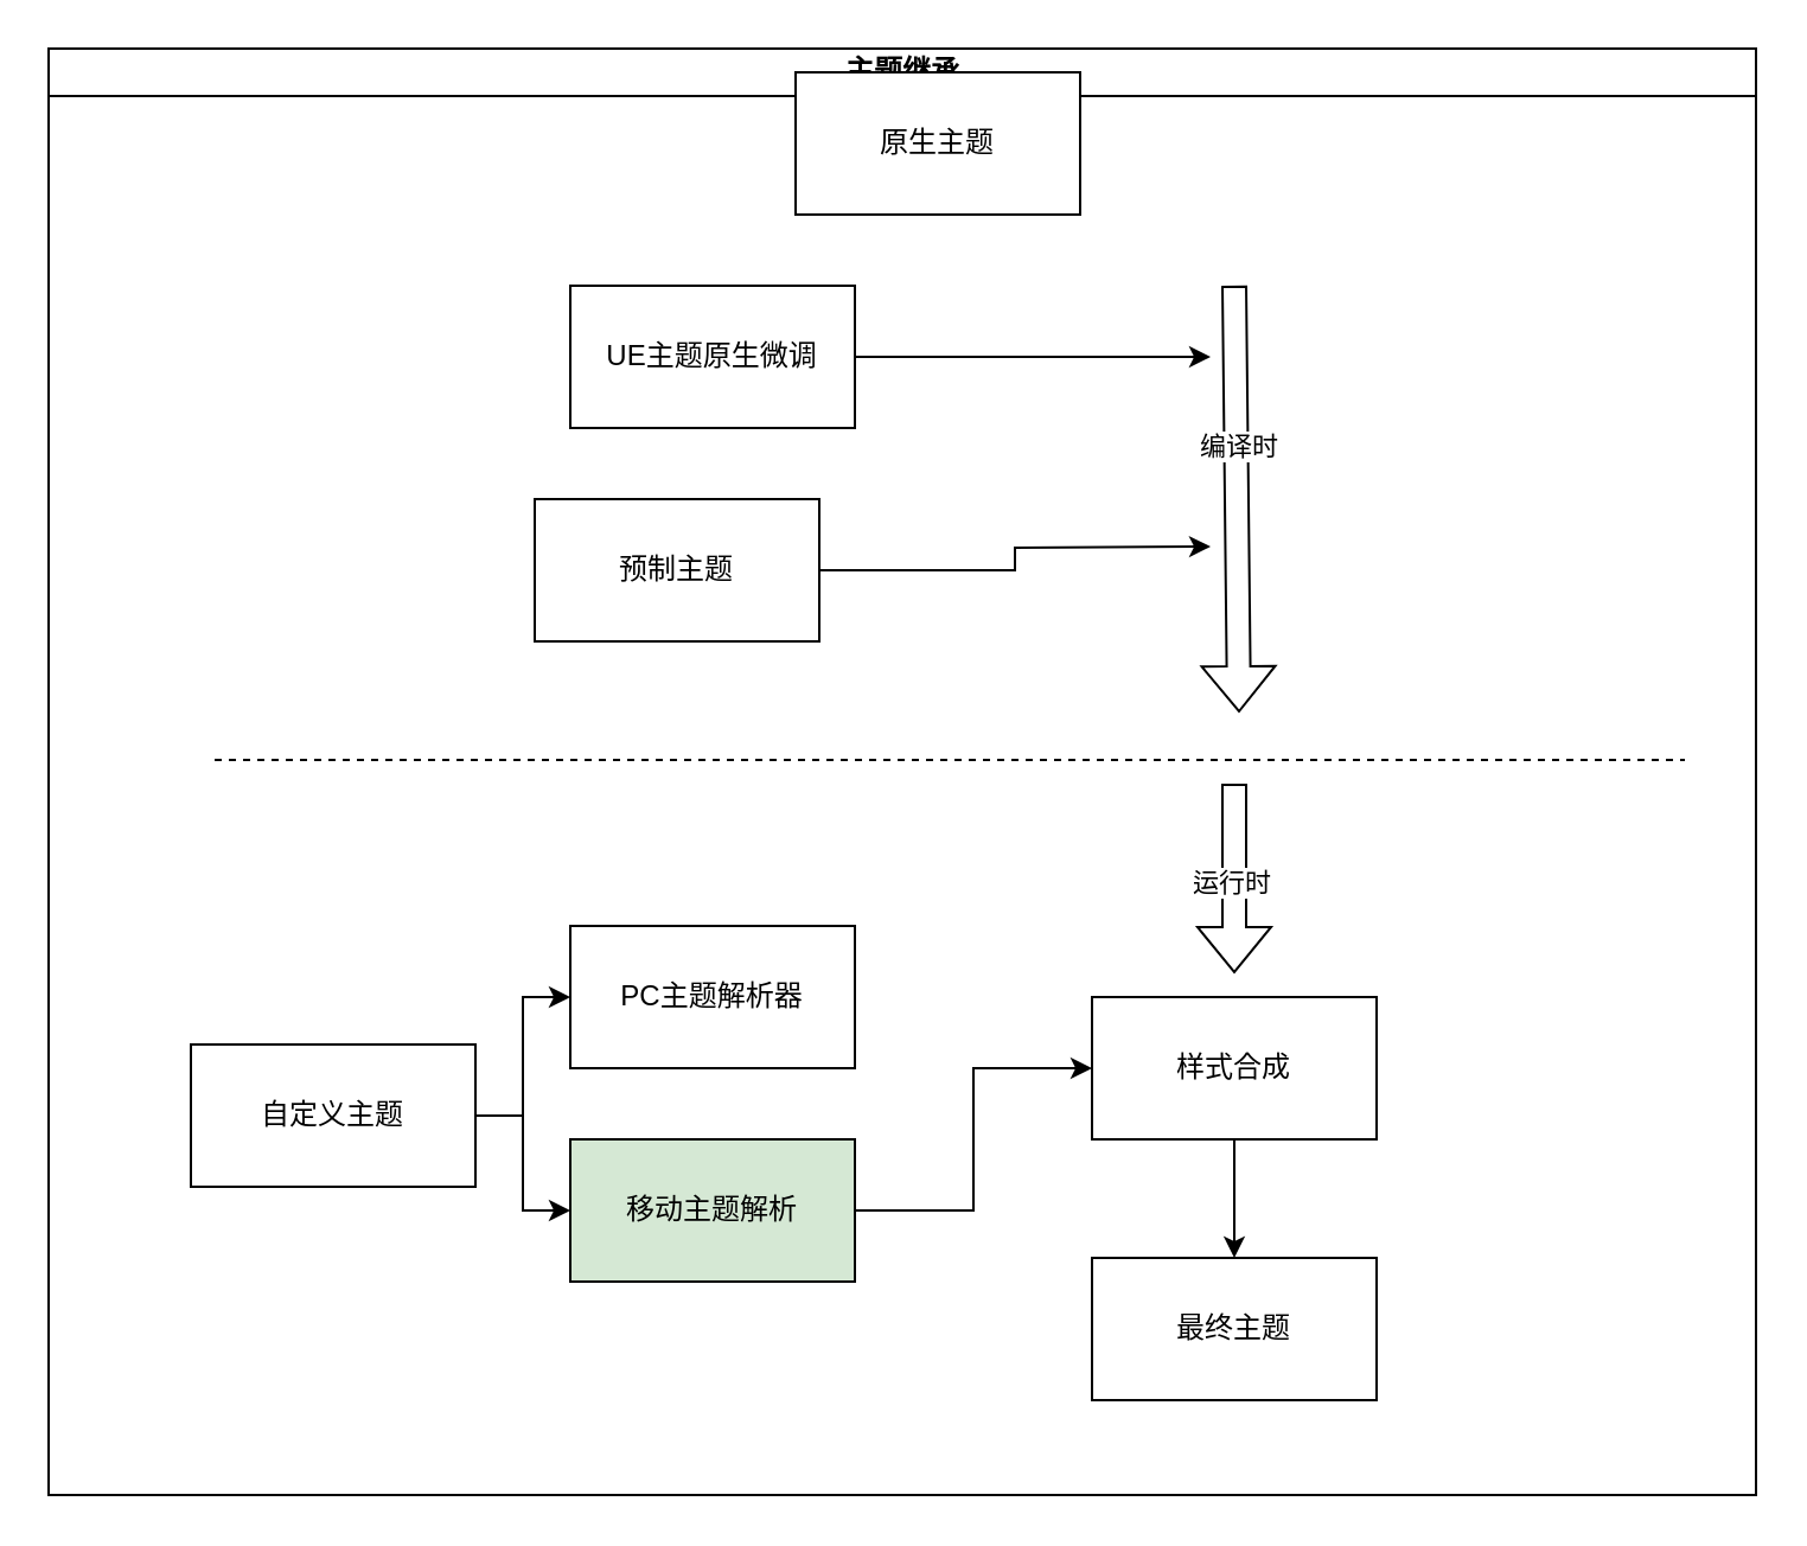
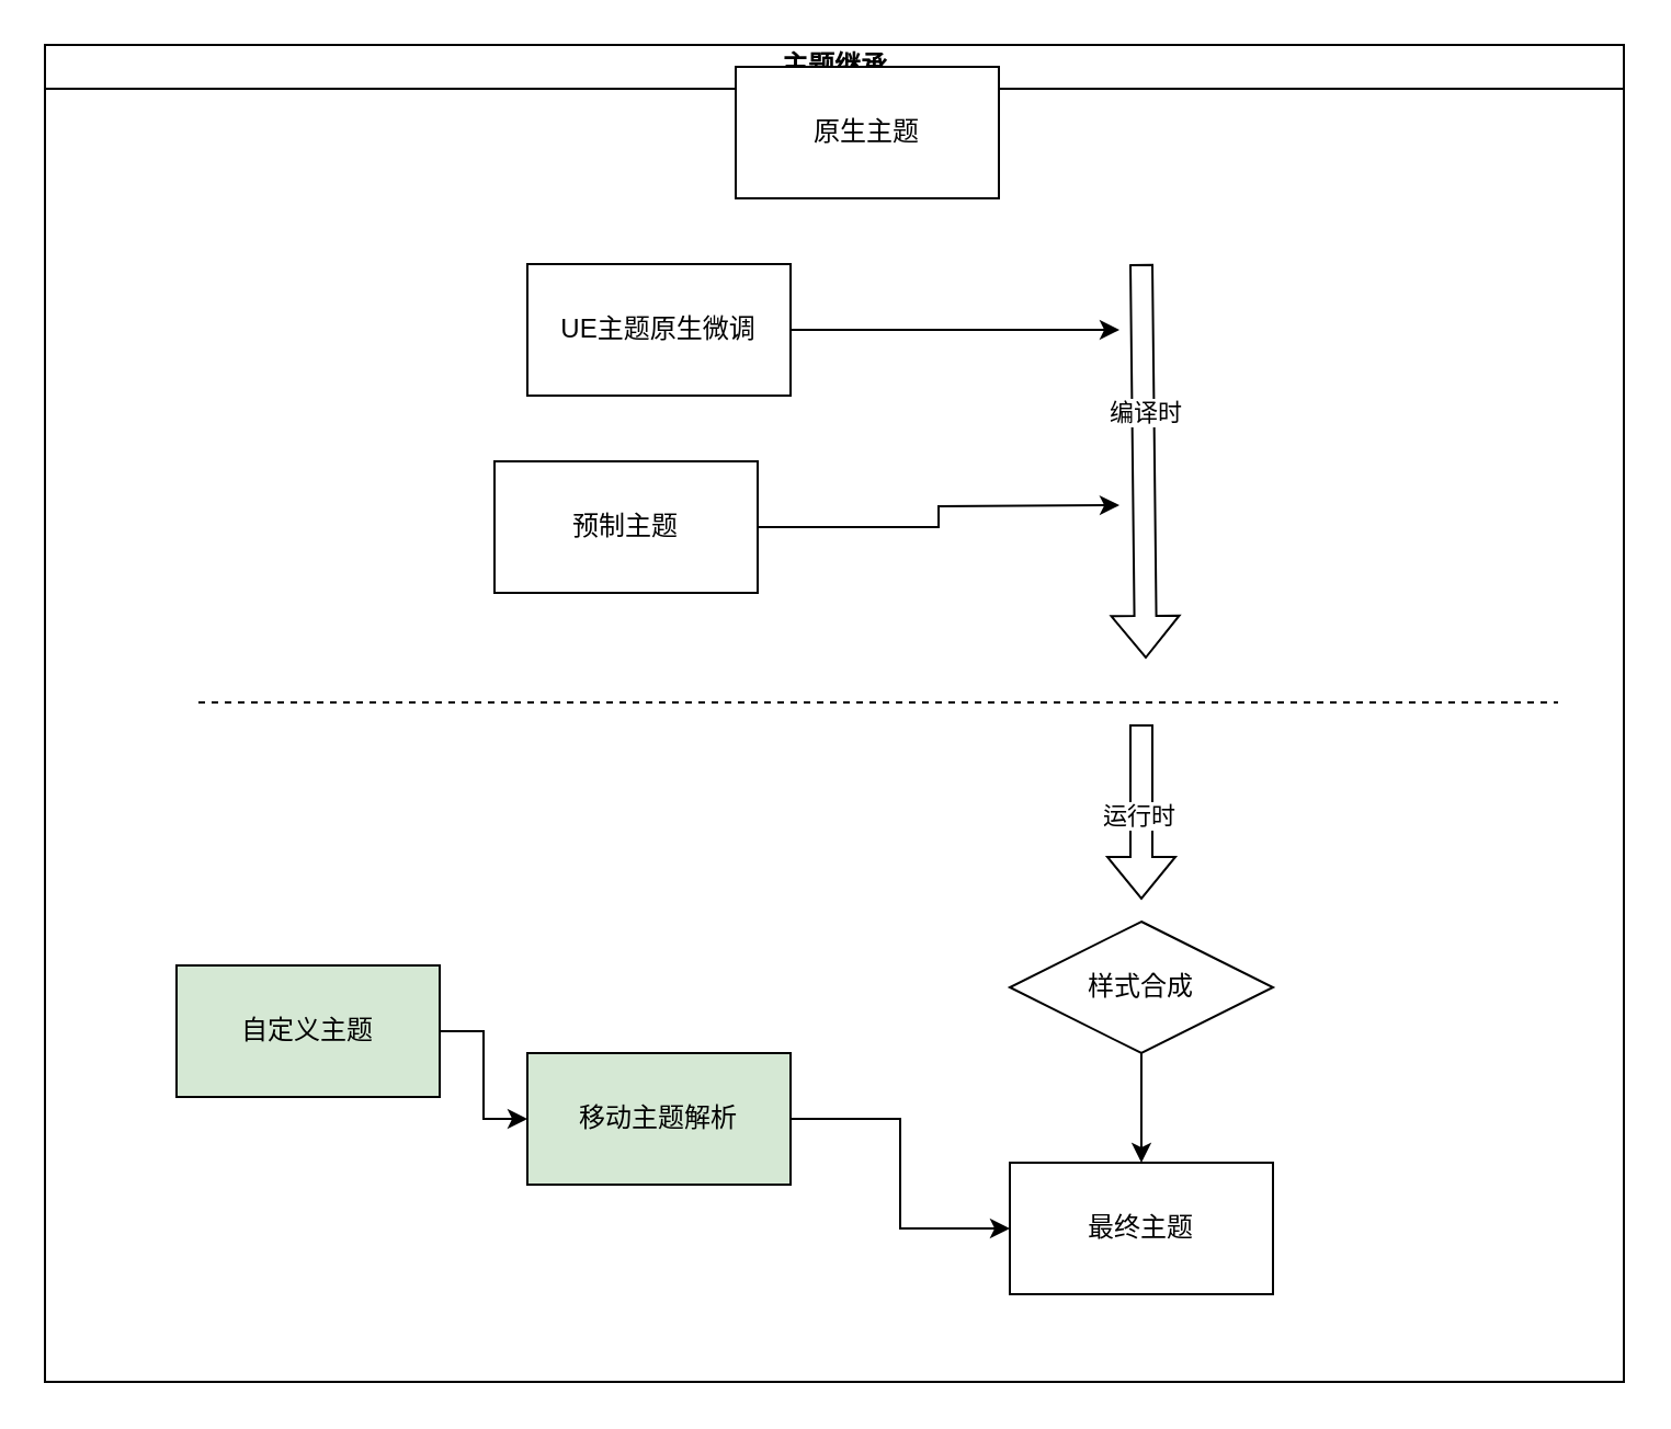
- <mxCell id="3" value="PC主题解析器" style="rounded=0;whiteSpace=wrap;html=1;" vertex="1" parent="2"><mxGeometry x="220" y="370" width="120" height="60" as="geometry" /></mxCell>
- <mxCell id="7" style="edgeStyle=orthogonalEdgeStyle;rounded=0;orthogonalLoop=1;jettySize=auto;html=1;entryX=0;entryY=0.5;entryDx=0;entryDy=0;" edge="1" parent="2" source="9" target="3"><mxGeometry relative="1" as="geometry" /></mxCell>
- <mxCell id="18" value="样式合成" style="rounded=0;whiteSpace=wrap;html=1;" vertex="1" parent="2"><mxGeometry x="440" y="400" width="120" height="60" as="geometry" /></mxCell>
+ <mxCell id="18" value="样式合成" style="rhombus;whiteSpace=wrap;html=1;" vertex="1" parent="2"><mxGeometry x="440" y="400" width="120" height="60" as="geometry" /></mxCell>
- <mxCell id="4" style="edgeStyle=orthogonalEdgeStyle;rounded=0;orthogonalLoop=1;jettySize=auto;html=1;" edge="1" parent="2" source="5" target="18"><mxGeometry relative="1" as="geometry" /></mxCell>
+ <mxCell id="4" style="edgeStyle=orthogonalEdgeStyle;rounded=0;orthogonalLoop=1;jettySize=auto;html=1;" edge="1" parent="2" source="5" target="6"><mxGeometry relative="1" as="geometry" /></mxCell>
- <mxCell id="9" value="自定义主题" style="rounded=0;whiteSpace=wrap;html=1;" vertex="1" parent="2"><mxGeometry x="60" y="420" width="120" height="60" as="geometry" /></mxCell>
+ <mxCell id="9" value="自定义主题" style="rounded=0;whiteSpace=wrap;html=1;fillColor=#d5e8d4;" vertex="1" parent="2"><mxGeometry x="60" y="420" width="120" height="60" as="geometry" /></mxCell>
